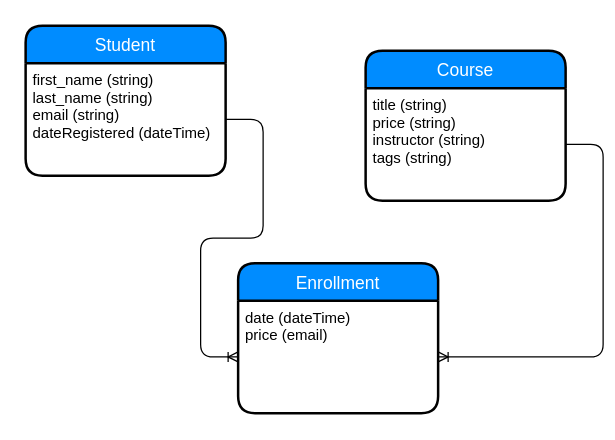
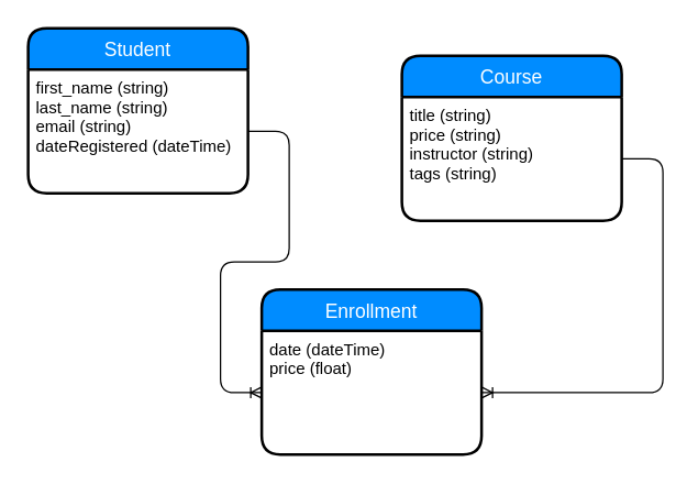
- <mxCell id="7" value="date (dateTime)&#10;price (email)" style="align=left;strokeColor=none;fillColor=none;spacingLeft=4;fontSize=12;verticalAlign=top;resizable=0;rotatable=0;part=1;" vertex="1" parent="6"><mxGeometry y="30" width="160" height="90" as="geometry" /></mxCell>
+ <mxCell id="7" value="date (dateTime)&#10;price (float)" style="align=left;strokeColor=none;fillColor=none;spacingLeft=4;fontSize=12;verticalAlign=top;resizable=0;rotatable=0;part=1;" vertex="1" parent="6"><mxGeometry y="30" width="160" height="90" as="geometry" /></mxCell>
